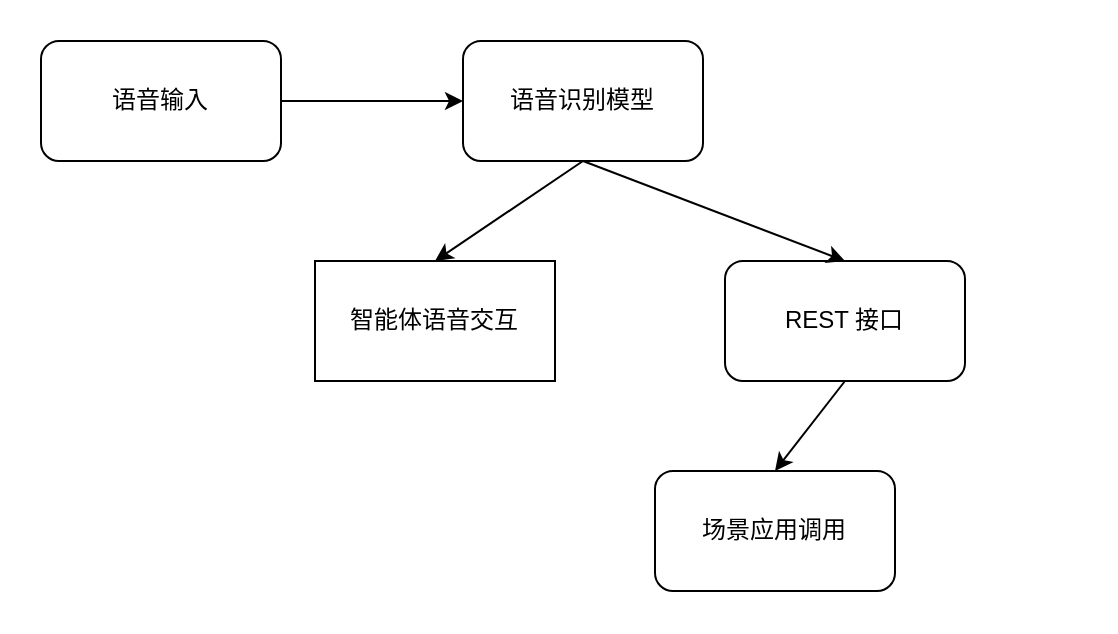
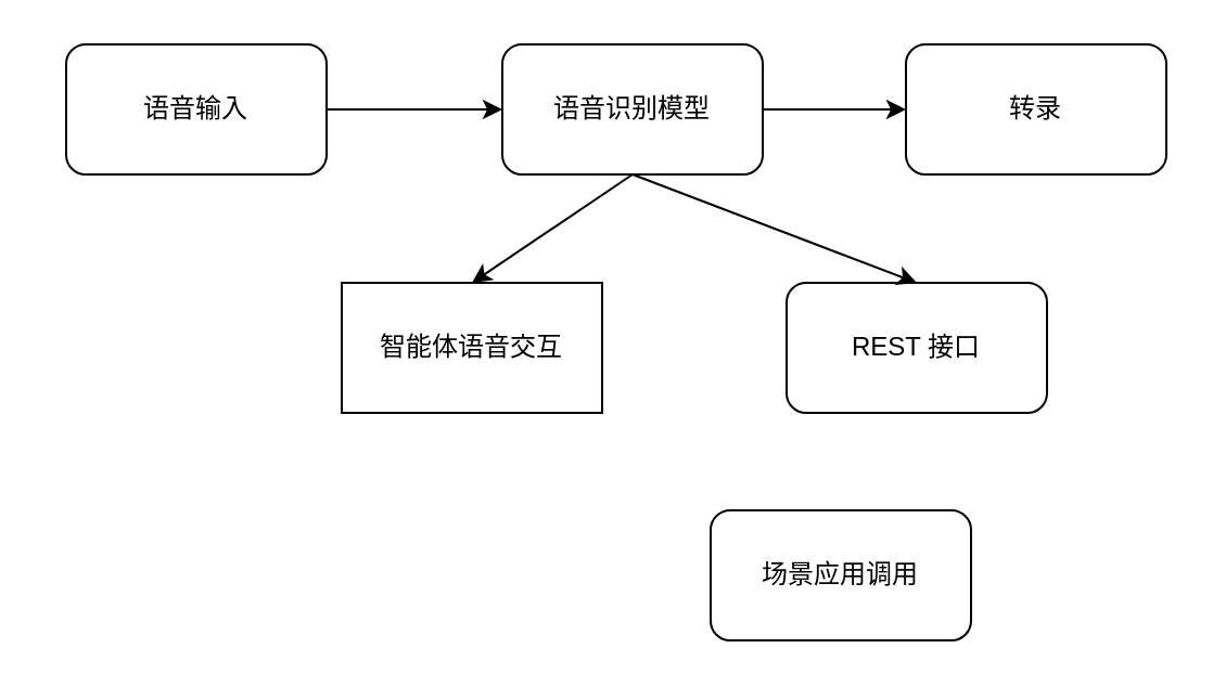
- <mxCell id="3" value="语音输入" style="rounded=1;whiteSpace=wrap;html=1;" vertex="1" parent="1"><mxGeometry x="20" y="20" width="120" height="60" as="geometry" /></mxCell>
+ <mxCell id="3" value="语音输入" style="rounded=1;whiteSpace=wrap;html=1;" vertex="1" parent="1"><mxGeometry x="30" y="20" width="120" height="60" as="geometry" /></mxCell>
+ <mxCell id="6" value="" style="endArrow=classic;html=1;rounded=0;exitX=1;exitY=0.5;exitDx=0;exitDy=0;entryX=0;entryY=0.5;entryDx=0;entryDy=0;" edge="1" parent="1" source="2" target="5"><mxGeometry width="50" height="50" relative="1" as="geometry"><mxPoint x="139" y="60" as="sourcePoint" /><mxPoint x="227" y="60" as="targetPoint" /></mxGeometry></mxCell>
+ <mxCell id="5" value="转录" style="rounded=1;whiteSpace=wrap;html=1;" vertex="1" parent="1"><mxGeometry x="417" y="20" width="120" height="60" as="geometry" /></mxCell>
- <mxCell id="12" value="" style="endArrow=classic;html=1;rounded=0;entryX=0.5;entryY=0;entryDx=0;entryDy=0;exitX=0.5;exitY=1;exitDx=0;exitDy=0;" edge="1" parent="1" source="9" target="11"><mxGeometry width="50" height="50" relative="1" as="geometry"><mxPoint x="277" y="235" as="sourcePoint" /><mxPoint x="327" y="185" as="targetPoint" /></mxGeometry></mxCell>
